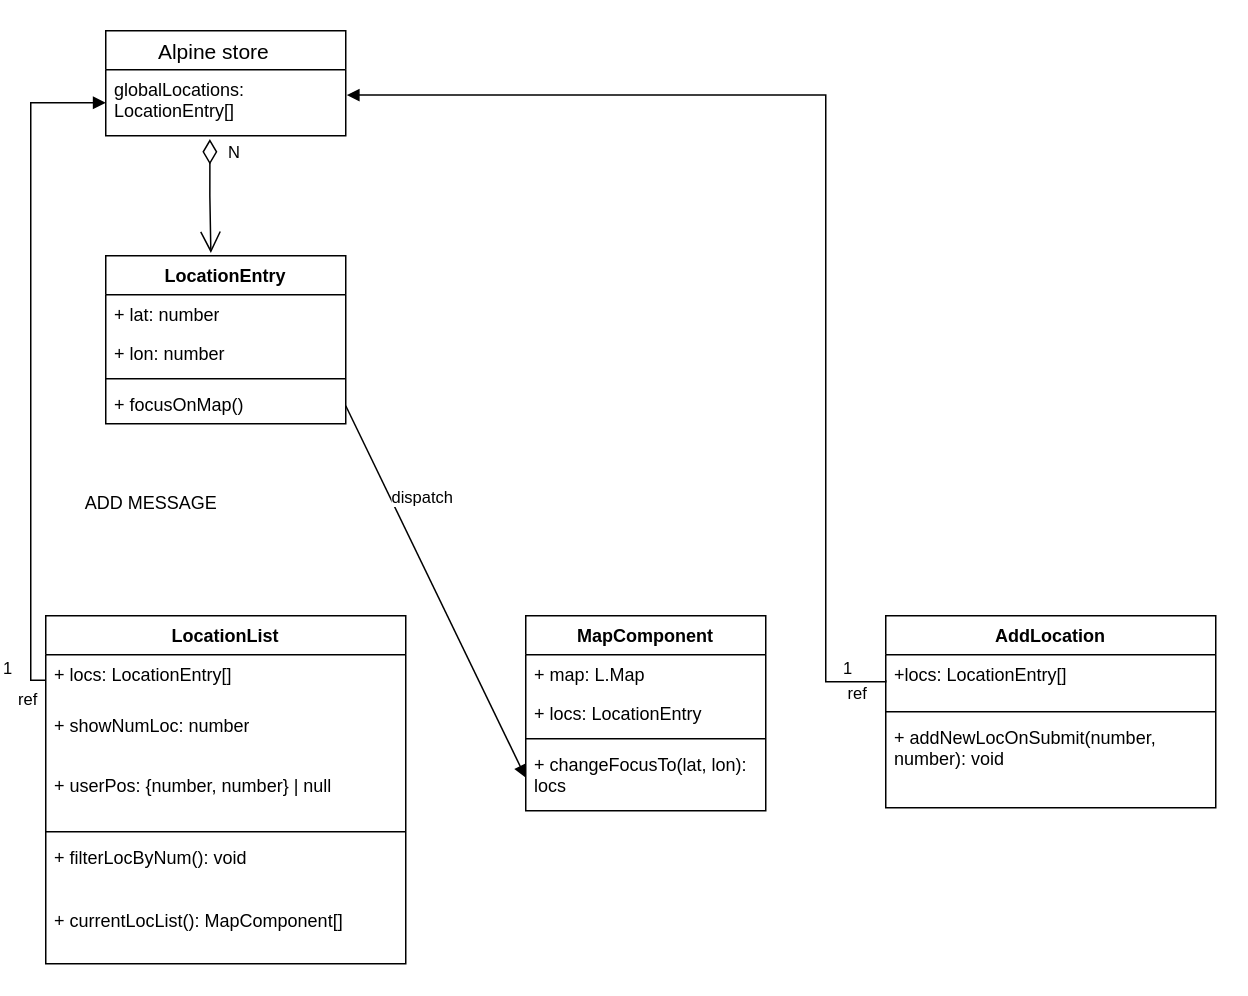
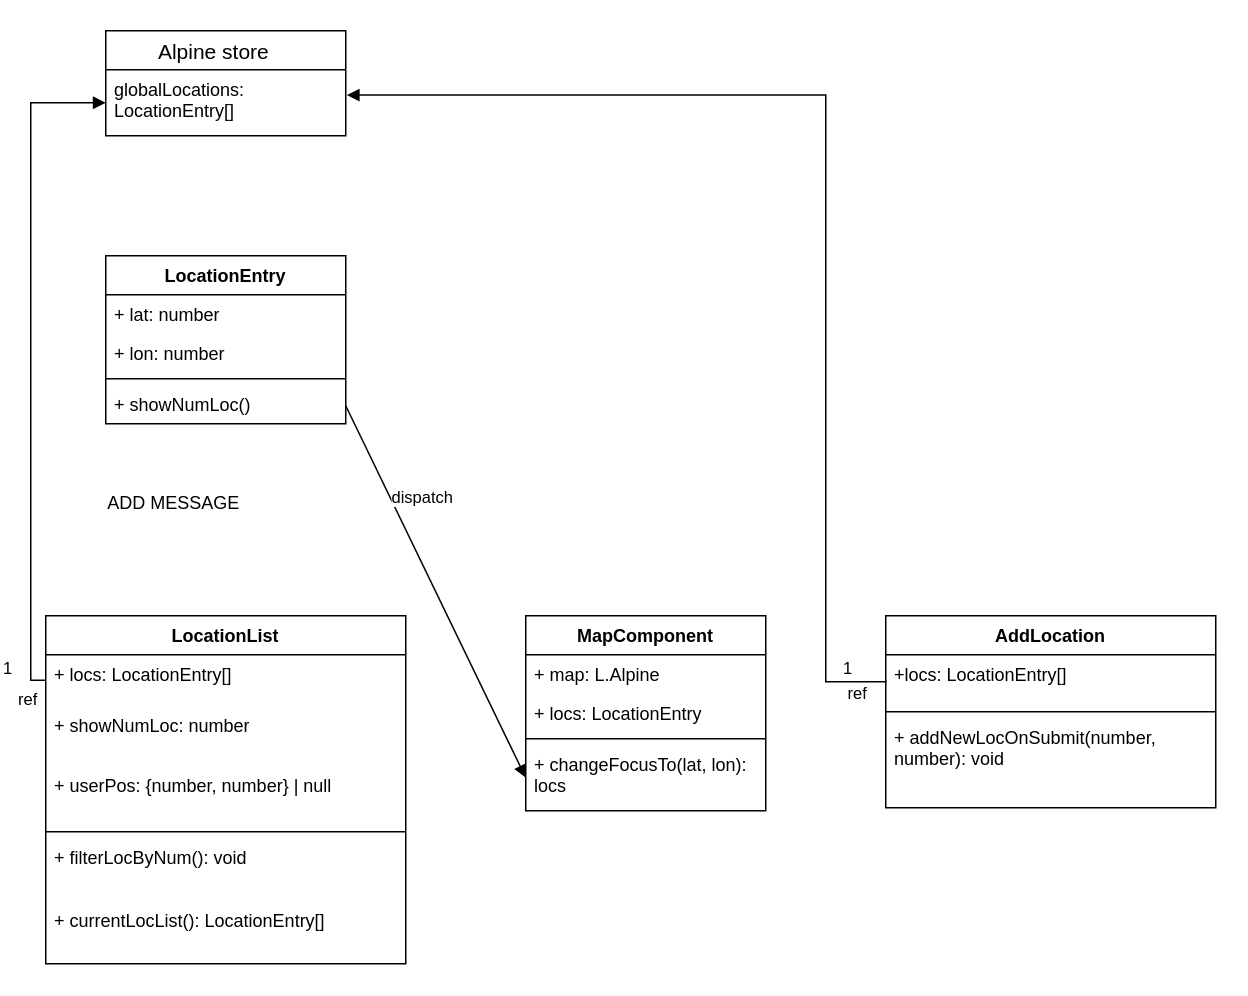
- <mxCell id="30" value="N" style="endArrow=open;html=1;endSize=12;startArrow=diamondThin;startSize=14;startFill=0;edgeStyle=orthogonalEdgeStyle;align=left;verticalAlign=bottom;rounded=0;exitX=0.434;exitY=1.05;exitDx=0;exitDy=0;exitPerimeter=0;entryX=0.438;entryY=-0.017;entryDx=0;entryDy=0;entryPerimeter=0;" edge="1" parent="1" source="3" target="11"><mxGeometry x="-0.535" y="11" relative="1" as="geometry"><mxPoint x="90" y="280" as="sourcePoint" /><mxPoint x="130" y="150" as="targetPoint" /><Array as="points"><mxPoint x="129" y="130" /><mxPoint x="130" y="130" /></Array><mxPoint as="offset" /></mxGeometry></mxCell>
- <mxCell id="15" value="+ focusOnMap()" style="text;strokeColor=none;fillColor=none;align=left;verticalAlign=top;spacingLeft=4;spacingRight=4;overflow=hidden;rotatable=0;points=[[0,0.5],[1,0.5]];portConstraint=eastwest;whiteSpace=wrap;html=1;" vertex="1" parent="11"><mxGeometry y="86" width="160" height="26" as="geometry" /></mxCell>
+ <mxCell id="15" value="+ showNumLoc()" style="text;strokeColor=none;fillColor=none;align=left;verticalAlign=top;spacingLeft=4;spacingRight=4;overflow=hidden;rotatable=0;points=[[0,0.5],[1,0.5]];portConstraint=eastwest;whiteSpace=wrap;html=1;" vertex="1" parent="11"><mxGeometry y="86" width="160" height="26" as="geometry" /></mxCell>
- <mxCell id="21" value="ADD MESSAGE" style="text;html=1;align=center;verticalAlign=middle;resizable=0;points=[];autosize=1;strokeColor=none;fillColor=none;" vertex="1" parent="1"><mxGeometry x="20" y="320" width="140" height="30" as="geometry" /></mxCell>
+ <mxCell id="21" value="ADD MESSAGE" style="text;html=1;align=center;verticalAlign=middle;resizable=0;points=[];autosize=1;strokeColor=none;fillColor=none;" vertex="1" parent="1"><mxGeometry x="35" y="320" width="140" height="30" as="geometry" /></mxCell>
- <mxCell id="17" value="&lt;div&gt;+ map: L.Map&lt;/div&gt;" style="text;strokeColor=none;fillColor=none;align=left;verticalAlign=top;spacingLeft=4;spacingRight=4;overflow=hidden;rotatable=0;points=[[0,0.5],[1,0.5]];portConstraint=eastwest;whiteSpace=wrap;html=1;" vertex="1" parent="16"><mxGeometry y="26" width="160" height="26" as="geometry" /></mxCell>
+ <mxCell id="17" value="&lt;div&gt;+ map: L.Alpine&lt;/div&gt;" style="text;strokeColor=none;fillColor=none;align=left;verticalAlign=top;spacingLeft=4;spacingRight=4;overflow=hidden;rotatable=0;points=[[0,0.5],[1,0.5]];portConstraint=eastwest;whiteSpace=wrap;html=1;" vertex="1" parent="16"><mxGeometry y="26" width="160" height="26" as="geometry" /></mxCell>
- <mxCell id="10" value="&lt;div&gt;+ currentLocList(): MapComponent[]&lt;/div&gt;&lt;div&gt;&lt;br&gt;&lt;/div&gt;" style="text;strokeColor=none;fillColor=none;align=left;verticalAlign=top;spacingLeft=4;spacingRight=4;overflow=hidden;rotatable=0;points=[[0,0.5],[1,0.5]];portConstraint=eastwest;whiteSpace=wrap;html=1;" vertex="1" parent="4"><mxGeometry y="190" width="240" height="42" as="geometry" /></mxCell>
+ <mxCell id="10" value="&lt;div&gt;+ currentLocList(): LocationEntry[]&lt;/div&gt;&lt;div&gt;&lt;br&gt;&lt;/div&gt;" style="text;strokeColor=none;fillColor=none;align=left;verticalAlign=top;spacingLeft=4;spacingRight=4;overflow=hidden;rotatable=0;points=[[0,0.5],[1,0.5]];portConstraint=eastwest;whiteSpace=wrap;html=1;" vertex="1" parent="4"><mxGeometry y="190" width="240" height="42" as="geometry" /></mxCell>
